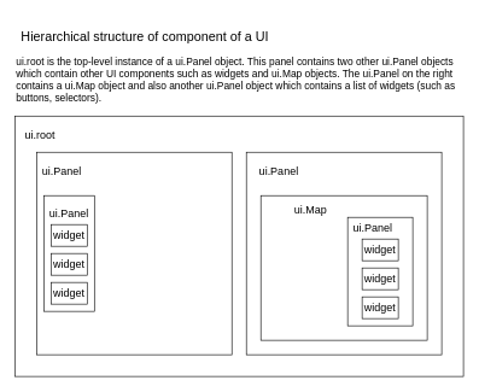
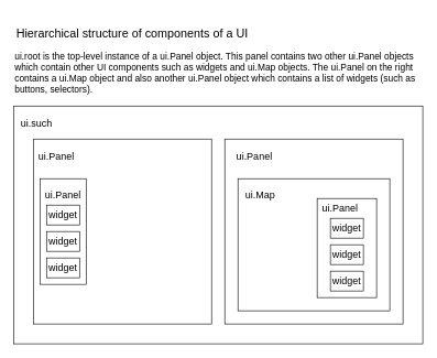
- <mxCell id="15" value="&lt;font style=&quot;font-size: 18px&quot;&gt;Hierarchical structure of component of a UI&lt;/font&gt;" style="text;html=1;strokeColor=none;fillColor=none;align=center;verticalAlign=middle;whiteSpace=wrap;rounded=0;" vertex="1" parent="1"><mxGeometry x="20" y="20" width="360" height="60" as="geometry" /></mxCell>
+ <mxCell id="15" value="&lt;font style=&quot;font-size: 18px&quot;&gt;Hierarchical structure of components of a UI&lt;/font&gt;" style="text;html=1;strokeColor=none;fillColor=none;align=center;verticalAlign=middle;whiteSpace=wrap;rounded=0;" vertex="1" parent="1"><mxGeometry x="20" y="20" width="360" height="60" as="geometry" /></mxCell>
- <mxCell id="3" value="&lt;font style=&quot;font-size: 15px&quot;&gt;ui.root&lt;/font&gt;" style="text;html=1;strokeColor=none;fillColor=none;align=center;verticalAlign=middle;whiteSpace=wrap;rounded=0;" vertex="1" parent="1"><mxGeometry x="30" y="170" width="50" height="30" as="geometry" /></mxCell>
+ <mxCell id="3" value="&lt;font style=&quot;font-size: 15px&quot;&gt;ui.such&lt;/font&gt;" style="text;html=1;strokeColor=none;fillColor=none;align=center;verticalAlign=middle;whiteSpace=wrap;rounded=0;" vertex="1" parent="1"><mxGeometry x="30" y="170" width="50" height="30" as="geometry" /></mxCell>
- <mxCell id="9" value="&lt;font style=&quot;font-size: 15px&quot;&gt;ui.Map&lt;/font&gt;" style="text;html=1;strokeColor=none;fillColor=none;align=center;verticalAlign=middle;whiteSpace=wrap;rounded=0;" vertex="1" parent="1"><mxGeometry x="404" y="275" width="50" height="30" as="geometry" /></mxCell>
+ <mxCell id="9" value="&lt;font style=&quot;font-size: 15px&quot;&gt;ui.Map&lt;/font&gt;" style="text;html=1;strokeColor=none;fillColor=none;align=center;verticalAlign=middle;whiteSpace=wrap;rounded=0;" vertex="1" parent="1"><mxGeometry x="369" y="280" width="50" height="30" as="geometry" /></mxCell>
